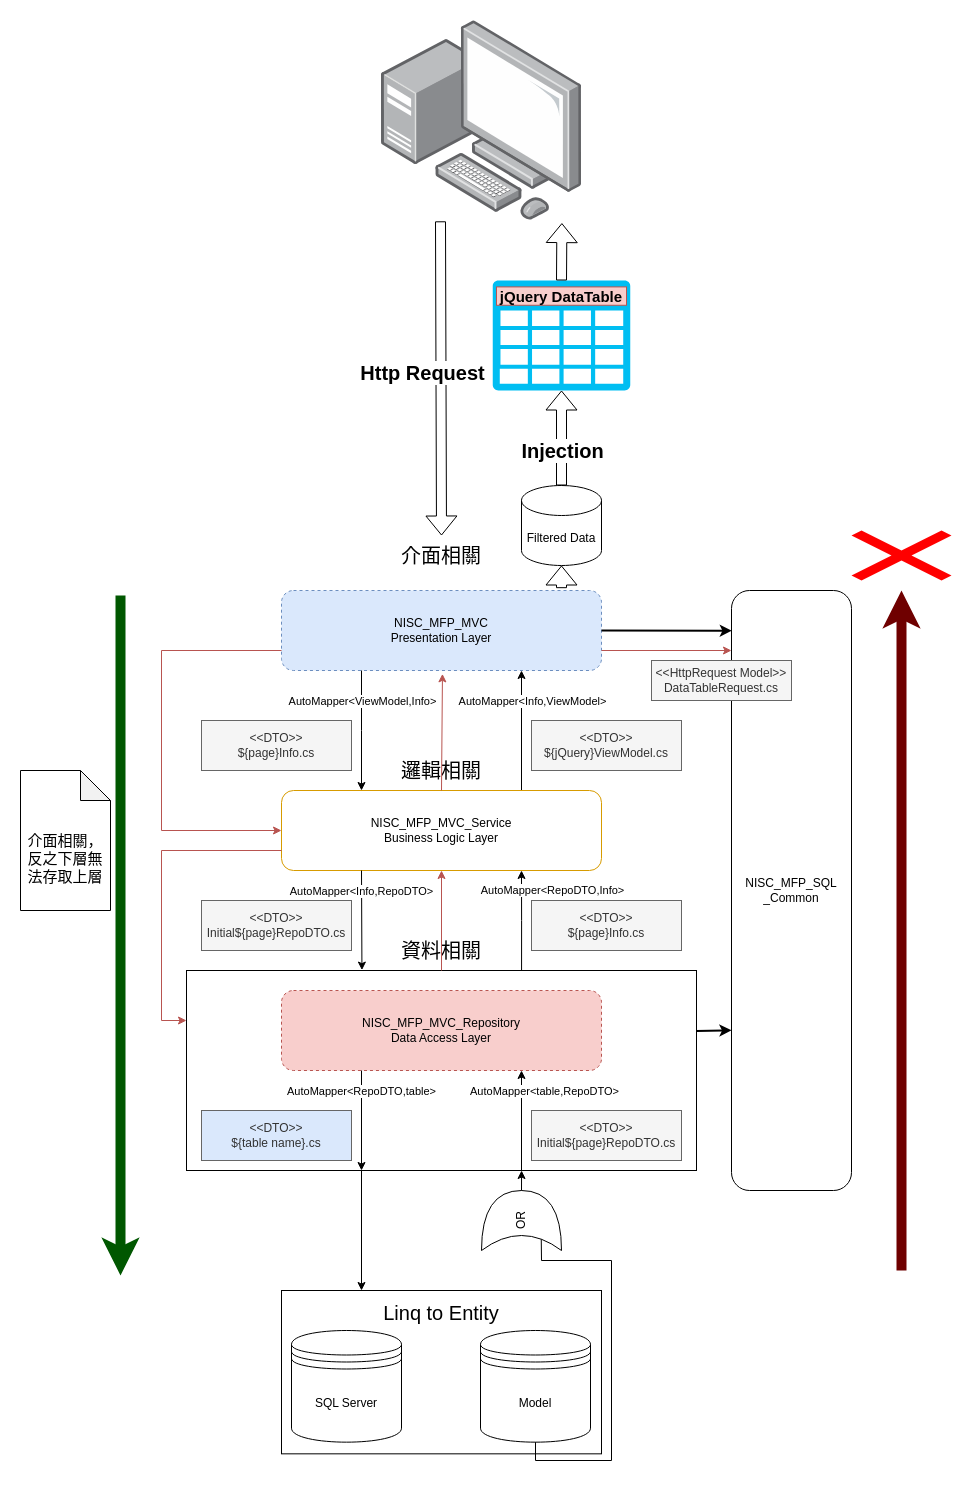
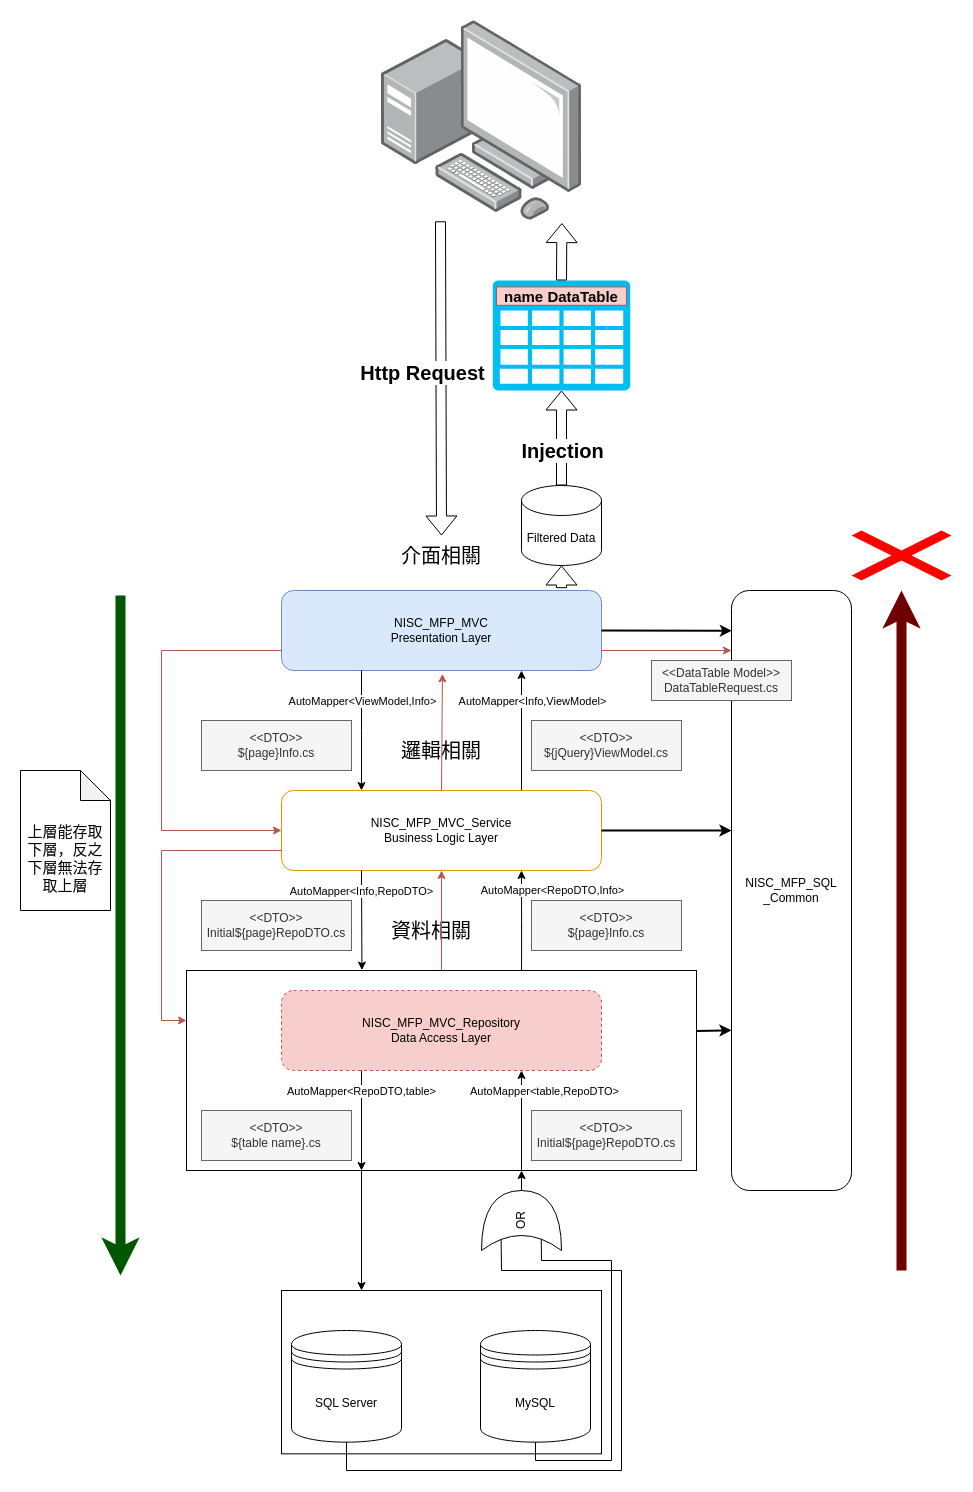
- <mxCell id="41" value="&lt;font style=&quot;font-size: 15px;&quot;&gt;&lt;b&gt;jQuery DataTable&lt;/b&gt;&lt;/font&gt;" style="text;html=1;strokeColor=#b85450;fillColor=#f8cecc;align=center;verticalAlign=middle;whiteSpace=wrap;rounded=0;" vertex="1" parent="39"><mxGeometry x="3.75" y="6.417" width="130" height="18.333" as="geometry" /></mxCell>
+ <mxCell id="41" value="&lt;font style=&quot;font-size: 15px;&quot;&gt;&lt;b&gt;name DataTable&lt;/b&gt;&lt;/font&gt;" style="text;html=1;strokeColor=#b85450;fillColor=#f8cecc;align=center;verticalAlign=middle;whiteSpace=wrap;rounded=0;" vertex="1" parent="39"><mxGeometry x="3.75" y="6.417" width="130" height="18.333" as="geometry" /></mxCell>
- <mxCell id="2" value="NISC_MFP_MVC&lt;br&gt;Presentation Layer" style="rounded=1;whiteSpace=wrap;html=1;fillColor=#dae8fc;strokeColor=#6c8ebf;dashed=1;" parent="1" vertex="1"><mxGeometry x="281" y="590" width="320" height="80" as="geometry" /></mxCell>
+ <mxCell id="2" value="NISC_MFP_MVC&lt;br&gt;Presentation Layer" style="rounded=1;whiteSpace=wrap;html=1;fillColor=#dae8fc;strokeColor=#6c8ebf;" parent="1" vertex="1"><mxGeometry x="281" y="590" width="320" height="80" as="geometry" /></mxCell>
- <mxCell id="48" value="&amp;lt;&amp;lt;HttpRequest Model&amp;gt;&amp;gt;&lt;br&gt;DataTableRequest.cs" style="rounded=0;whiteSpace=wrap;html=1;fillColor=#f5f5f5;fontColor=#333333;strokeColor=#666666;" vertex="1" parent="1"><mxGeometry x="651" y="660" width="140" height="40" as="geometry" /></mxCell>
+ <mxCell id="48" value="&amp;lt;&amp;lt;DataTable Model&amp;gt;&amp;gt;&lt;br&gt;DataTableRequest.cs" style="rounded=0;whiteSpace=wrap;html=1;fillColor=#f5f5f5;fontColor=#333333;strokeColor=#666666;" vertex="1" parent="1"><mxGeometry x="651" y="660" width="140" height="40" as="geometry" /></mxCell>
- <mxCell id="30" value="邏輯相關" style="text;html=1;strokeColor=none;fillColor=none;align=center;verticalAlign=middle;whiteSpace=wrap;rounded=0;fontSize=20;fontStyle=0" vertex="1" parent="1"><mxGeometry x="371" y="750" width="140" height="40" as="geometry" /></mxCell>
+ <mxCell id="30" value="邏輯相關" style="text;html=1;strokeColor=none;fillColor=none;align=center;verticalAlign=middle;whiteSpace=wrap;rounded=0;fontSize=20;fontStyle=0" vertex="1" parent="1"><mxGeometry x="371" y="730" width="140" height="40" as="geometry" /></mxCell>
+ <mxCell id="18" value="" style="endArrow=classic;startArrow=none;html=1;rounded=0;exitX=1;exitY=0.5;exitDx=0;exitDy=0;entryX=0;entryY=0.4;entryDx=0;entryDy=0;entryPerimeter=0;strokeWidth=2;targetPerimeterSpacing=0;shadow=0;startFill=0;" edge="1" parent="1" source="5" target="8"><mxGeometry width="50" height="50" relative="1" as="geometry"><mxPoint x="611" y="800" as="sourcePoint" /><mxPoint x="691" y="840" as="targetPoint" /></mxGeometry></mxCell>
- <mxCell id="60" value="&lt;font style=&quot;font-size: 15px;&quot;&gt;&lt;br&gt;&lt;br&gt;介面相關，反之下層無法存取上層&lt;/font&gt;" style="shape=note;whiteSpace=wrap;html=1;backgroundOutline=1;darkOpacity=0.05;" vertex="1" parent="1"><mxGeometry x="20" y="770" width="90" height="140" as="geometry" /></mxCell>
+ <mxCell id="60" value="&lt;font style=&quot;font-size: 15px;&quot;&gt;&lt;br&gt;&lt;br&gt;上層能存取下層，反之下層無法存取上層&lt;/font&gt;" style="shape=note;whiteSpace=wrap;html=1;backgroundOutline=1;darkOpacity=0.05;" vertex="1" parent="1"><mxGeometry x="20" y="770" width="90" height="140" as="geometry" /></mxCell>
- <mxCell id="27" value="資料相關" style="text;html=1;strokeColor=none;fillColor=none;align=center;verticalAlign=middle;whiteSpace=wrap;rounded=0;fontSize=20;fontStyle=0" vertex="1" parent="1"><mxGeometry x="371" y="930" width="140" height="40" as="geometry" /></mxCell>
+ <mxCell id="27" value="資料相關" style="text;html=1;strokeColor=none;fillColor=none;align=center;verticalAlign=middle;whiteSpace=wrap;rounded=0;fontSize=20;fontStyle=0" vertex="1" parent="1"><mxGeometry x="361" y="910" width="140" height="40" as="geometry" /></mxCell>
- <mxCell id="23" value="&amp;lt;&amp;lt;DTO&amp;gt;&amp;gt;&lt;br&gt;${table name}.cs" style="rounded=0;whiteSpace=wrap;html=1;fillColor=#dae8fc;fontColor=#333333;strokeColor=#666666;" vertex="1" parent="20"><mxGeometry x="15" y="140" width="150" height="50" as="geometry" /></mxCell>
+ <mxCell id="23" value="&amp;lt;&amp;lt;DTO&amp;gt;&amp;gt;&lt;br&gt;${table name}.cs" style="rounded=0;whiteSpace=wrap;html=1;fillColor=#f5f5f5;fontColor=#333333;strokeColor=#666666;" vertex="1" parent="20"><mxGeometry x="15" y="140" width="150" height="50" as="geometry" /></mxCell>
- <mxCell id="56" value="Linq to Entity" style="text;html=1;strokeColor=none;fillColor=none;align=center;verticalAlign=middle;whiteSpace=wrap;rounded=0;fontSize=20;fontStyle=0" vertex="1" parent="52"><mxGeometry x="100" y="5" width="120" height="35" as="geometry" /></mxCell>
- <mxCell id="55" value="Model" style="shape=datastore;whiteSpace=wrap;html=1;container=0;" parent="52" vertex="1"><mxGeometry x="199" y="40" width="110" height="111.67" as="geometry" /></mxCell>
+ <mxCell id="55" value="MySQL" style="shape=datastore;whiteSpace=wrap;html=1;container=0;" parent="52" vertex="1"><mxGeometry x="199" y="40" width="110" height="111.67" as="geometry" /></mxCell>
+ <mxCell id="64" value="" style="endArrow=none;html=1;rounded=0;exitX=0.191;exitY=0.245;exitDx=0;exitDy=0;exitPerimeter=0;entryX=0.5;entryY=1;entryDx=0;entryDy=0;" edge="1" parent="1" source="49" target="54"><mxGeometry width="50" height="50" relative="1" as="geometry"><mxPoint x="521" y="1260" as="sourcePoint" /><mxPoint x="501" y="1300" as="targetPoint" /><Array as="points"><mxPoint x="501" y="1270" /><mxPoint x="621" y="1270" /><mxPoint x="621" y="1470" /><mxPoint x="346" y="1470" /></Array></mxGeometry></mxCell>
